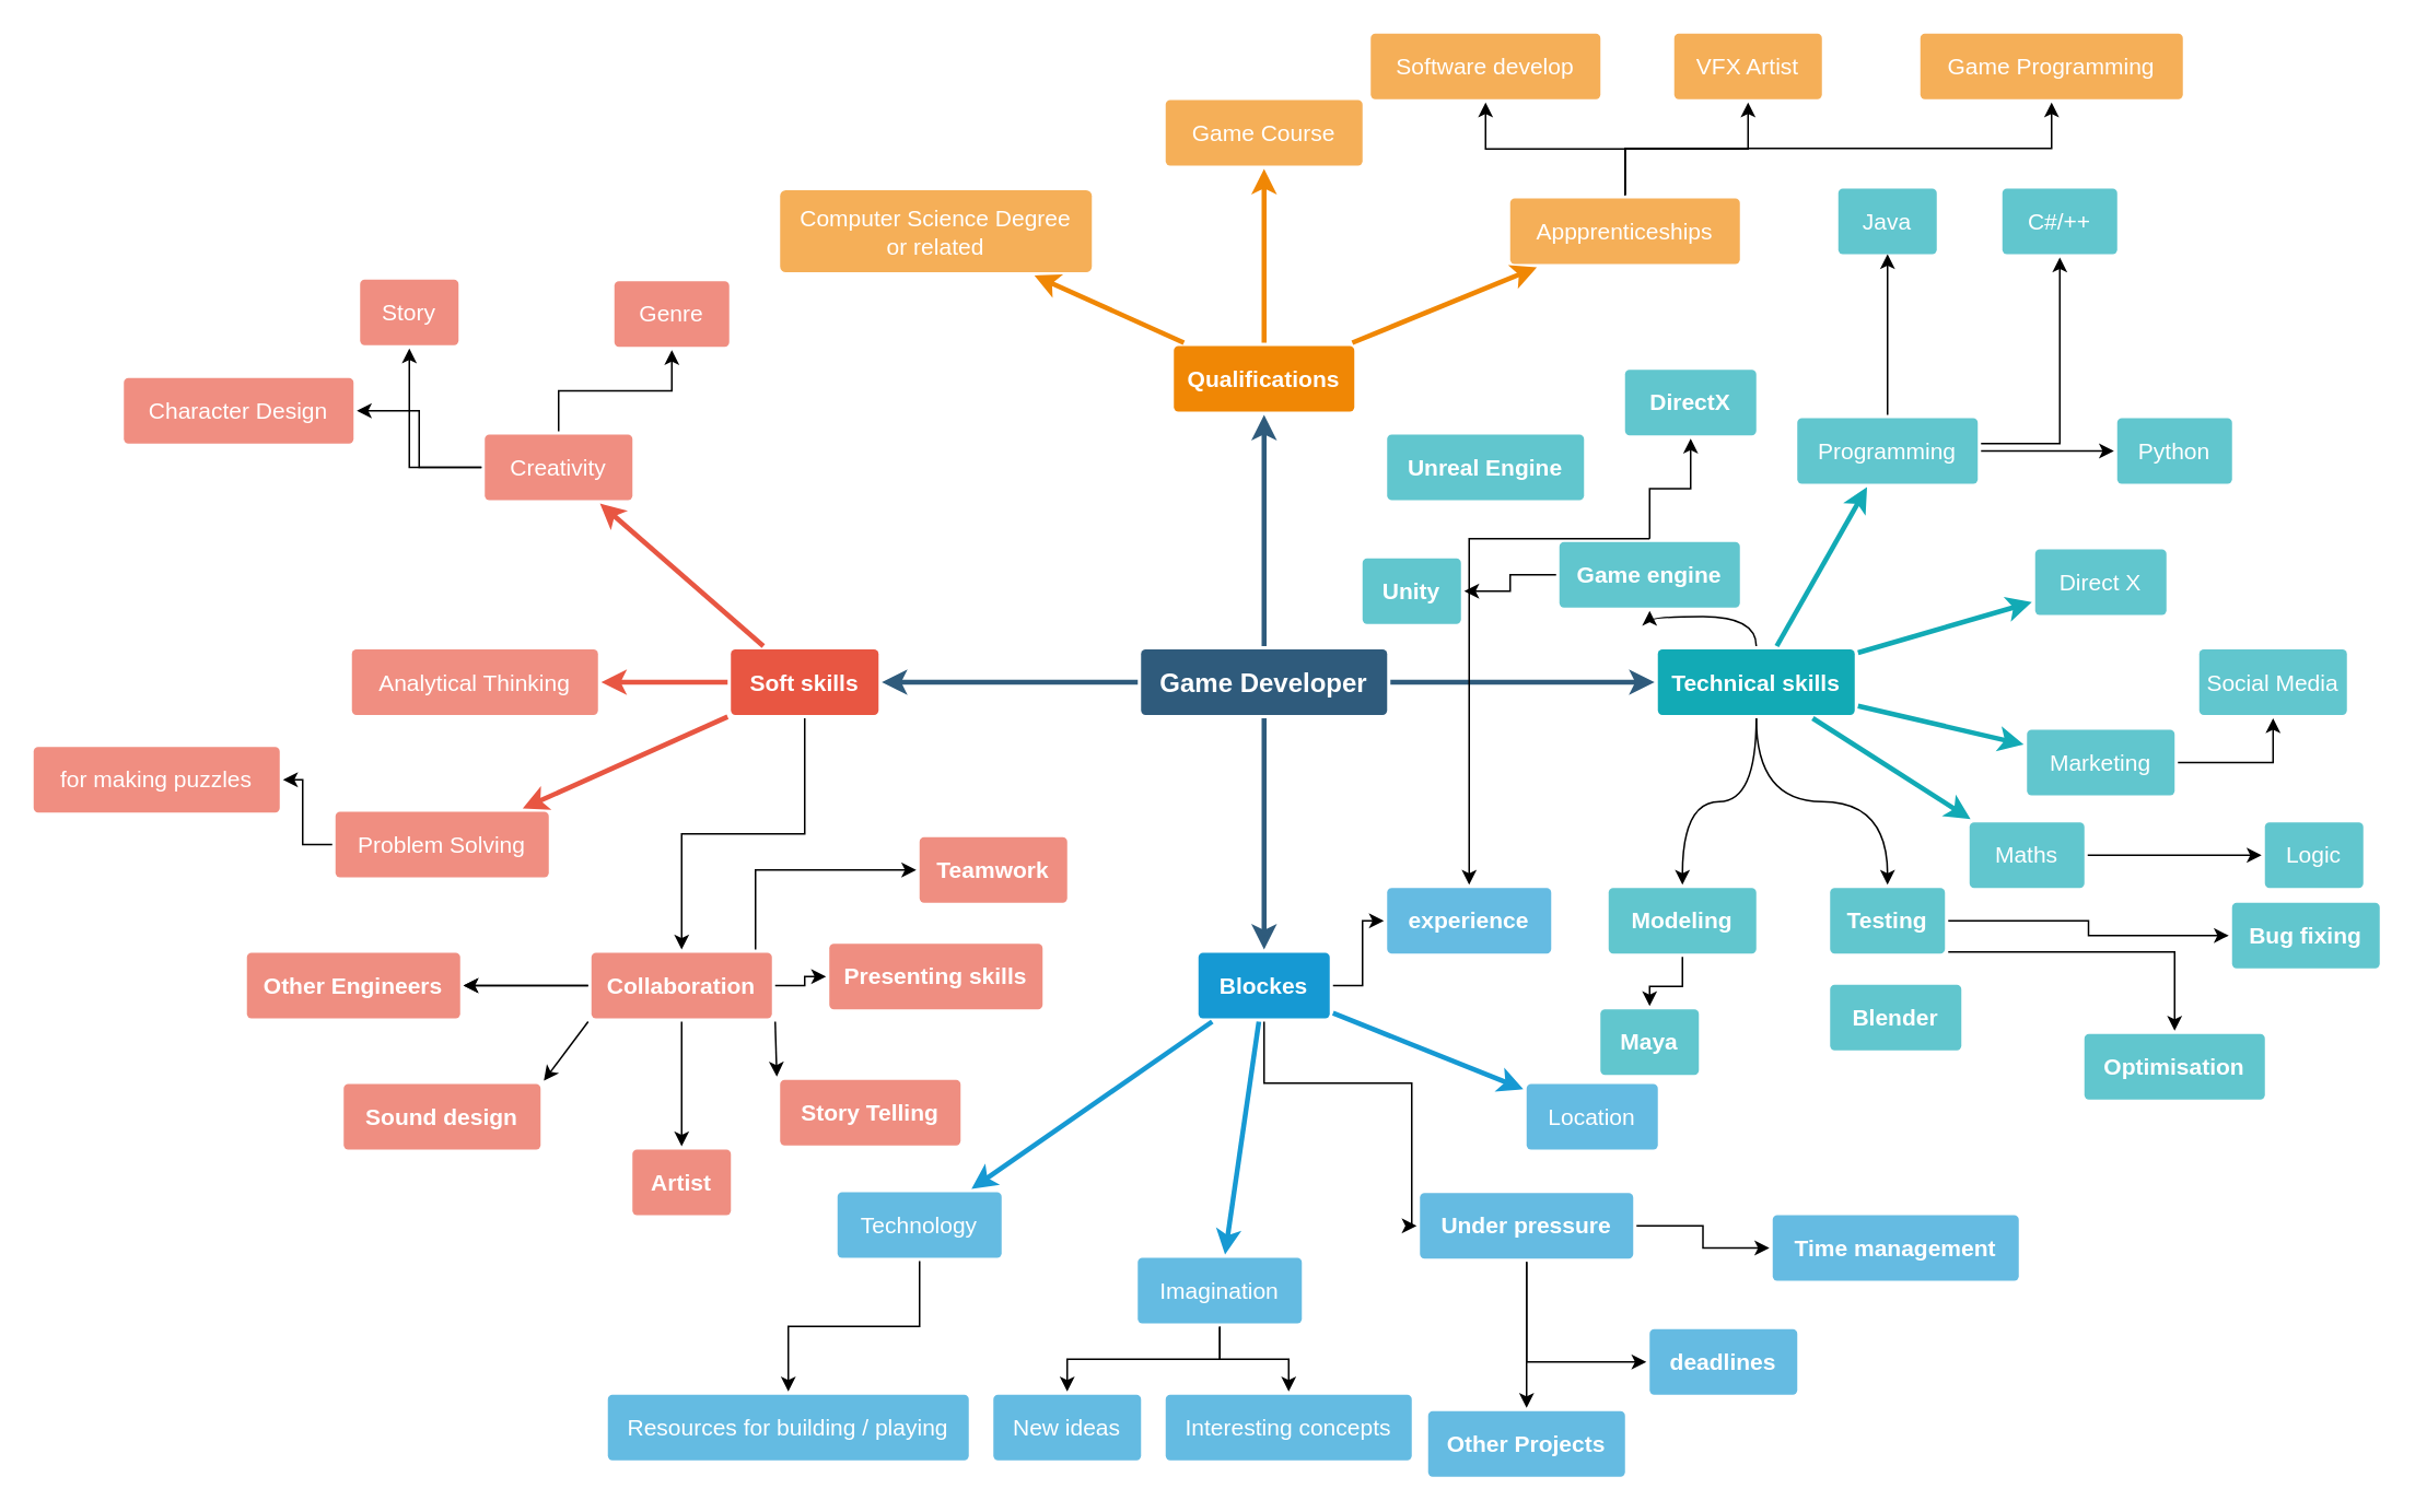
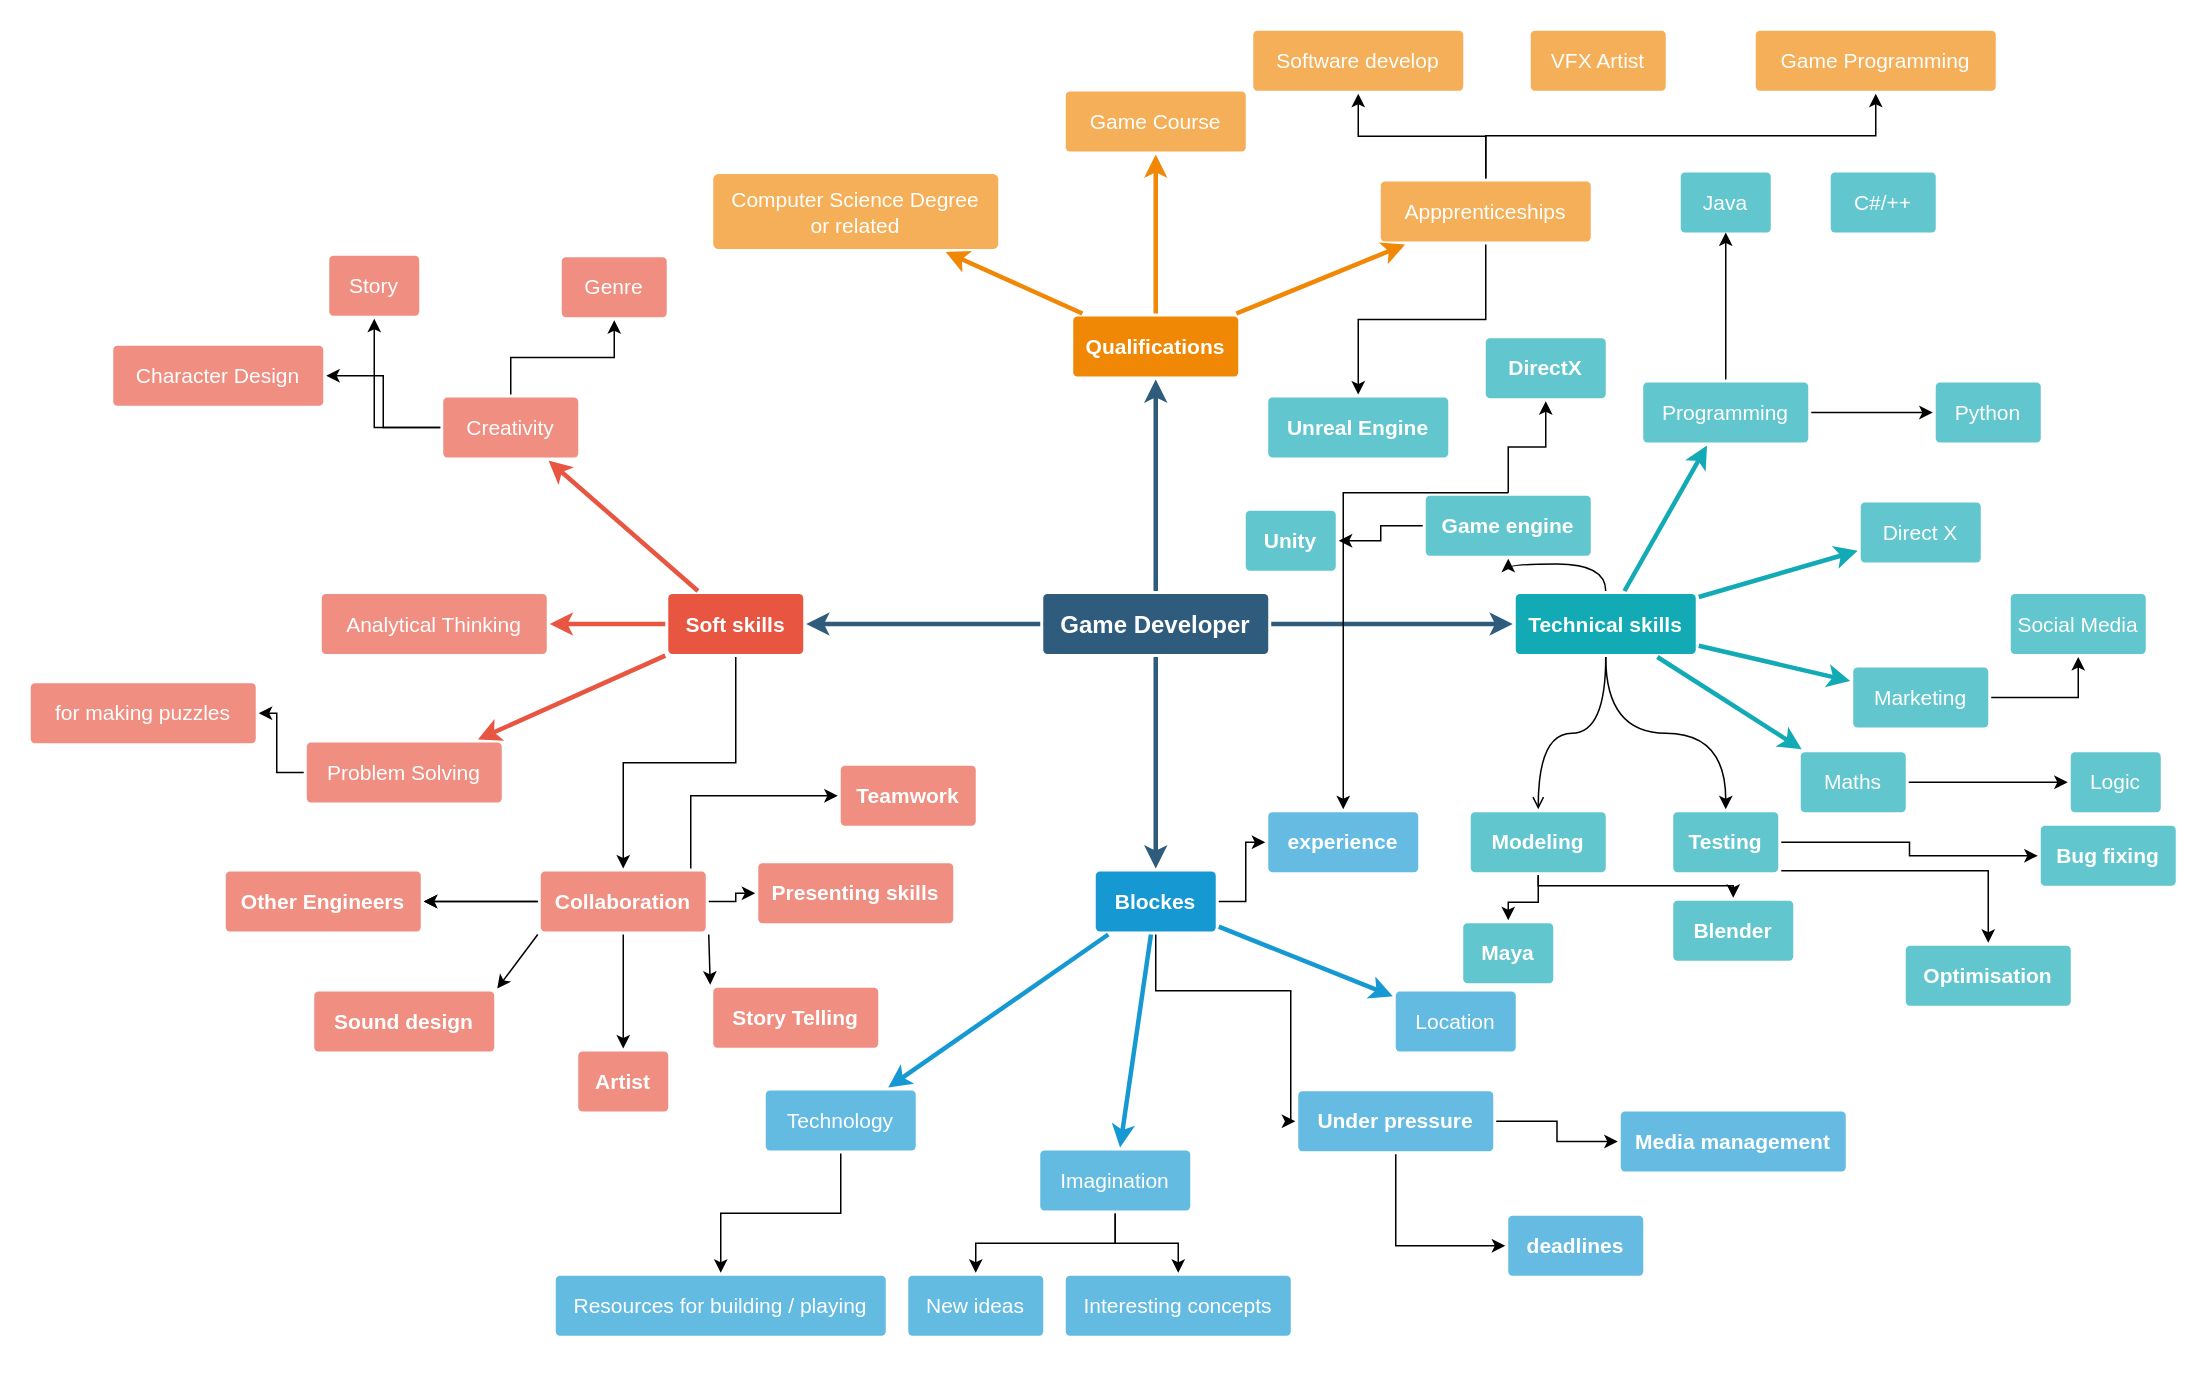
- <mxCell id="33" value="" style="edgeStyle=orthogonalEdgeStyle;rounded=0;orthogonalLoop=1;jettySize=auto;html=1;" edge="1" parent="1" source="35" target="109"><mxGeometry relative="1" as="geometry" /></mxCell>
+ <mxCell id="33" value="" style="edgeStyle=orthogonalEdgeStyle;rounded=0;orthogonalLoop=1;jettySize=auto;html=1;" edge="1" parent="1" source="35" target="98"><mxGeometry relative="1" as="geometry" /></mxCell>
- <mxCell id="54" value="" style="edgeStyle=orthogonalEdgeStyle;rounded=0;orthogonalLoop=1;jettySize=auto;html=1;" edge="1" parent="1" source="56" target="59"><mxGeometry relative="1" as="geometry"><Array as="points"><mxPoint x="1255" y="270" /></Array></mxGeometry></mxCell>
- <mxCell id="43" value="" style="edgeStyle=orthogonalEdgeStyle;rounded=0;orthogonalLoop=1;jettySize=auto;html=1;curved=1;" edge="1" parent="1" source="44" target="102"><mxGeometry relative="1" as="geometry" /></mxCell>
+ <mxCell id="43" value="" style="edgeStyle=orthogonalEdgeStyle;rounded=0;orthogonalLoop=1;jettySize=auto;html=1;curved=1;endArrow=open;" edge="1" parent="1" source="44" target="102"><mxGeometry relative="1" as="geometry" /></mxCell>
+ <mxCell id="100" value="" style="edgeStyle=orthogonalEdgeStyle;rounded=0;orthogonalLoop=1;jettySize=auto;html=1;" edge="1" parent="1" source="102" target="103"><mxGeometry relative="1" as="geometry"><Array as="points"><mxPoint x="1025" y="590" /><mxPoint x="1155" y="590" /></Array></mxGeometry></mxCell>
- <mxCell id="83" value="Time management" style="rounded=1;whiteSpace=wrap;html=1;shadow=0;labelBackgroundColor=none;strokeColor=none;strokeWidth=3;fillColor=#65bbe2;fontFamily=Helvetica;fontSize=14;fontColor=#FFFFFF;align=center;spacing=5;fontStyle=1;arcSize=7;perimeterSpacing=2;" vertex="1" parent="1"><mxGeometry x="1080" y="740.5" width="150" height="40" as="geometry" /></mxCell>
+ <mxCell id="83" value="Media management" style="rounded=1;whiteSpace=wrap;html=1;shadow=0;labelBackgroundColor=none;strokeColor=none;strokeWidth=3;fillColor=#65bbe2;fontFamily=Helvetica;fontSize=14;fontColor=#FFFFFF;align=center;spacing=5;fontStyle=1;arcSize=7;perimeterSpacing=2;" vertex="1" parent="1"><mxGeometry x="1080" y="740.5" width="150" height="40" as="geometry" /></mxCell>
- <mxCell id="81" value="" style="edgeStyle=orthogonalEdgeStyle;rounded=0;orthogonalLoop=1;jettySize=auto;html=1;" edge="1" parent="1" source="82" target="85"><mxGeometry relative="1" as="geometry" /></mxCell>
- <mxCell id="85" value="Other Projects" style="rounded=1;whiteSpace=wrap;html=1;shadow=0;labelBackgroundColor=none;strokeColor=none;strokeWidth=3;fillColor=#65bbe2;fontFamily=Helvetica;fontSize=14;fontColor=#FFFFFF;align=center;spacing=5;fontStyle=1;arcSize=7;perimeterSpacing=2;" vertex="1" parent="1"><mxGeometry x="870" y="860" width="120" height="40" as="geometry" /></mxCell>
